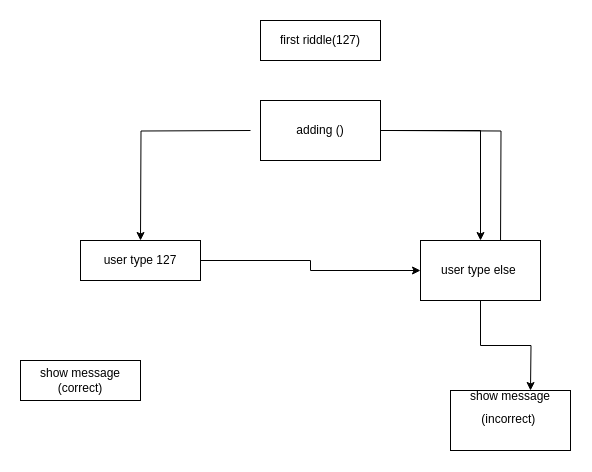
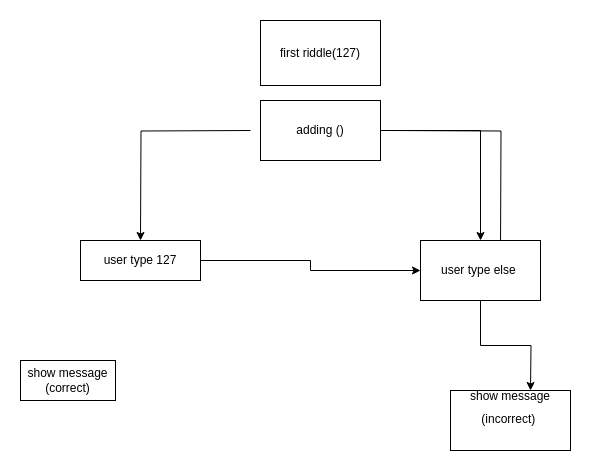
- <mxCell id="6" value="first riddle&lt;span&gt;(127)&lt;/span&gt;" style="rounded=0;whiteSpace=wrap;html=1;" vertex="1" parent="1"><mxGeometry x="260" y="20" width="120" height="40" as="geometry" /></mxCell>
+ <mxCell id="6" value="first riddle&lt;span&gt;(127)&lt;/span&gt;" style="rounded=0;whiteSpace=wrap;html=1;" vertex="1" parent="1"><mxGeometry x="260" y="20" width="120" height="65" as="geometry" /></mxCell>
- <mxCell id="9" value="show message (correct)" style="rounded=0;whiteSpace=wrap;html=1;direction=west;" vertex="1" parent="1"><mxGeometry x="20" y="360" width="120" height="40" as="geometry" /></mxCell>
+ <mxCell id="9" value="show message (correct)" style="rounded=0;whiteSpace=wrap;html=1;direction=west;" vertex="1" parent="1"><mxGeometry x="20" y="360" width="95" height="40" as="geometry" /></mxCell>
